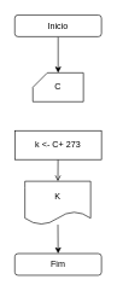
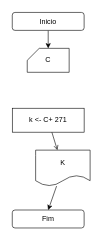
- <mxCell id="4" value="C" style="shape=card;whiteSpace=wrap;html=1;size=20;" vertex="1" parent="1"><mxGeometry x="45" y="100" width="70" height="40" as="geometry" /></mxCell>
+ <mxCell id="4" value="C" style="shape=card;whiteSpace=wrap;html=1;size=20;" vertex="1" parent="1"><mxGeometry x="45" y="80" width="70" height="40" as="geometry" /></mxCell>
- <mxCell id="6" value="k &amp;lt;- C+ 273" style="rounded=0;whiteSpace=wrap;html=1;" vertex="1" parent="1"><mxGeometry x="20" y="180" width="120" height="40" as="geometry" /></mxCell>
+ <mxCell id="6" value="k &amp;lt;- C+ 271" style="rounded=0;whiteSpace=wrap;html=1;" vertex="1" parent="1"><mxGeometry x="20" y="180" width="120" height="40" as="geometry" /></mxCell>
- <mxCell id="8" value="K" style="shape=document;whiteSpace=wrap;html=1;boundedLbl=1;" vertex="1" parent="1"><mxGeometry x="34" y="250" width="91" height="60" as="geometry" /></mxCell>
+ <mxCell id="8" value="K" style="shape=document;whiteSpace=wrap;html=1;boundedLbl=1;" vertex="1" parent="1"><mxGeometry x="59" y="250" width="91" height="60" as="geometry" /></mxCell>
